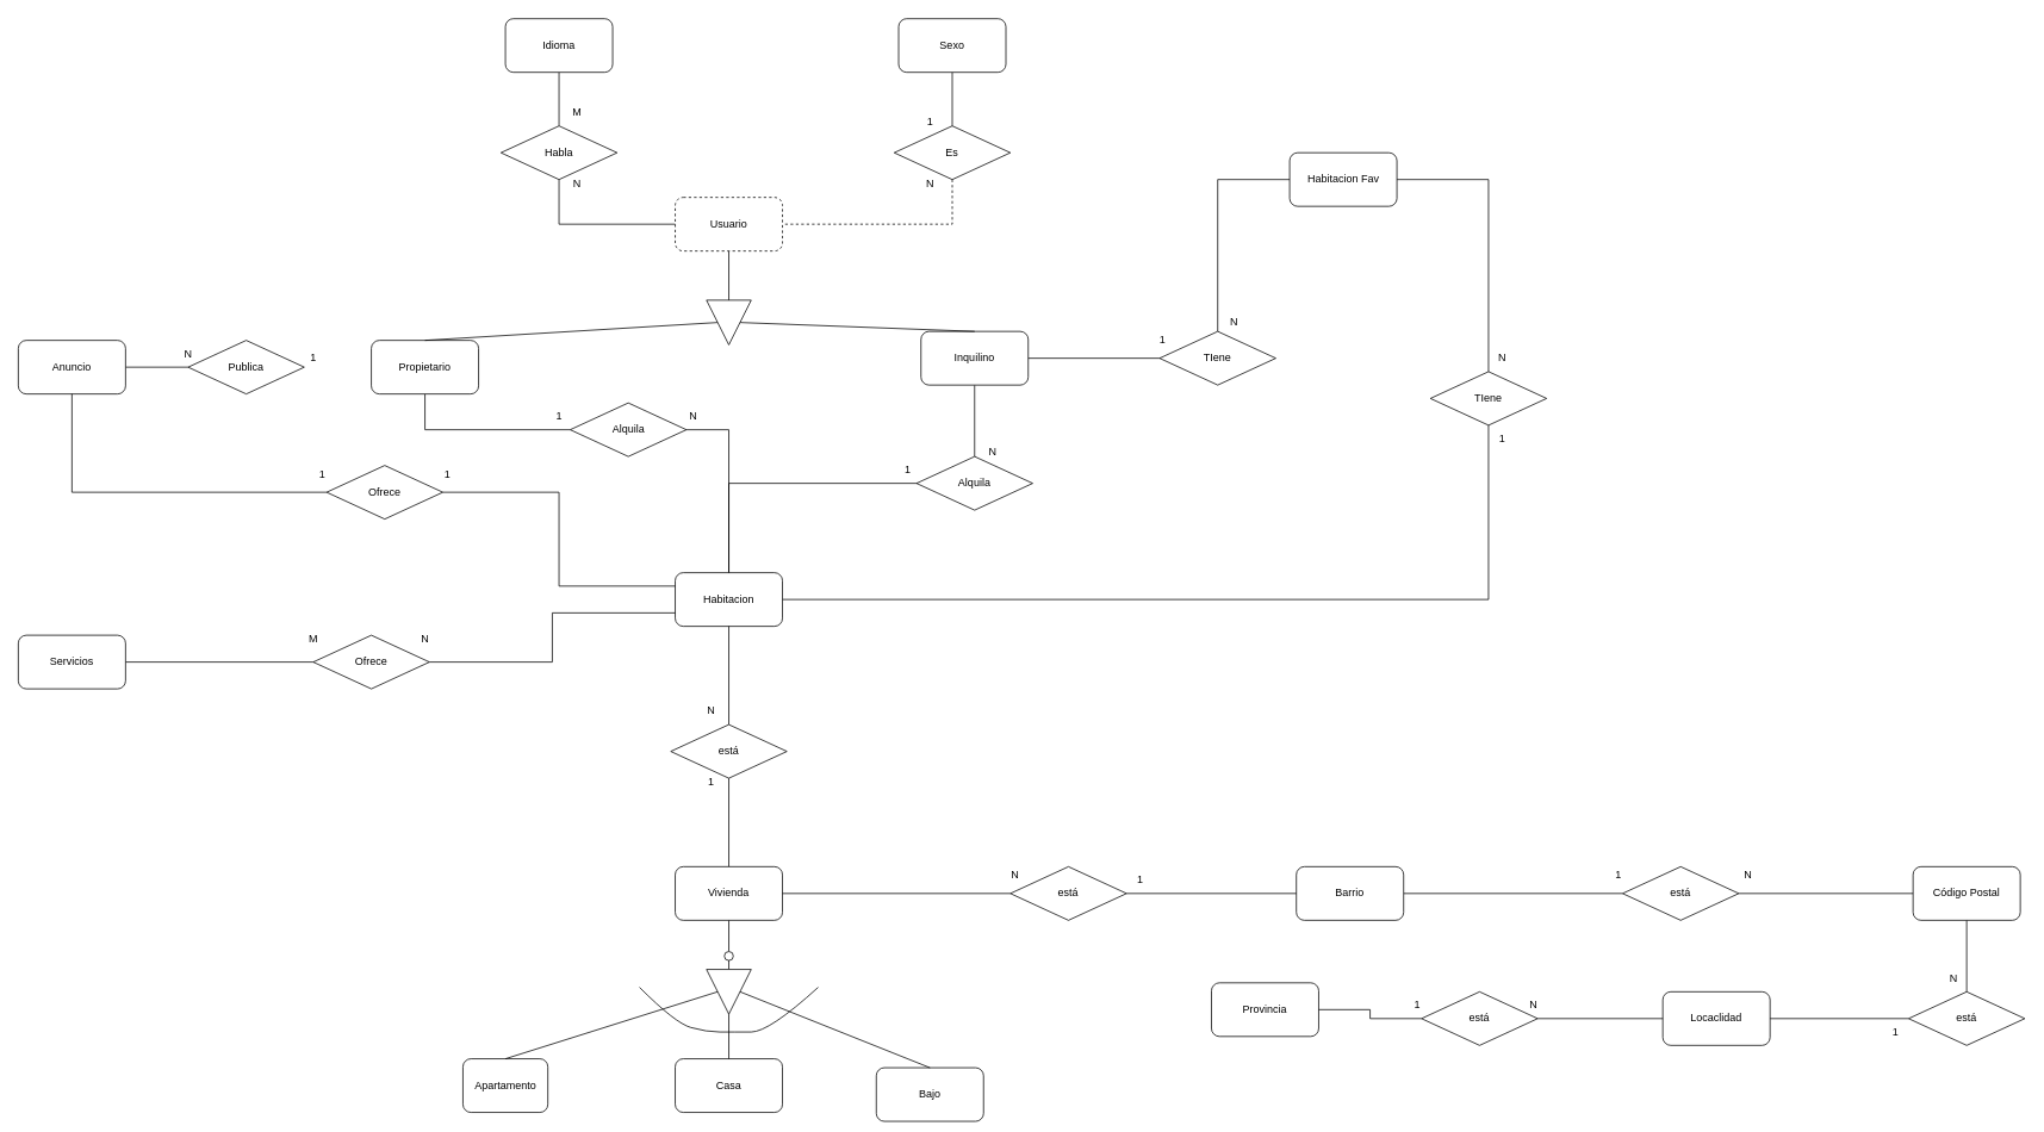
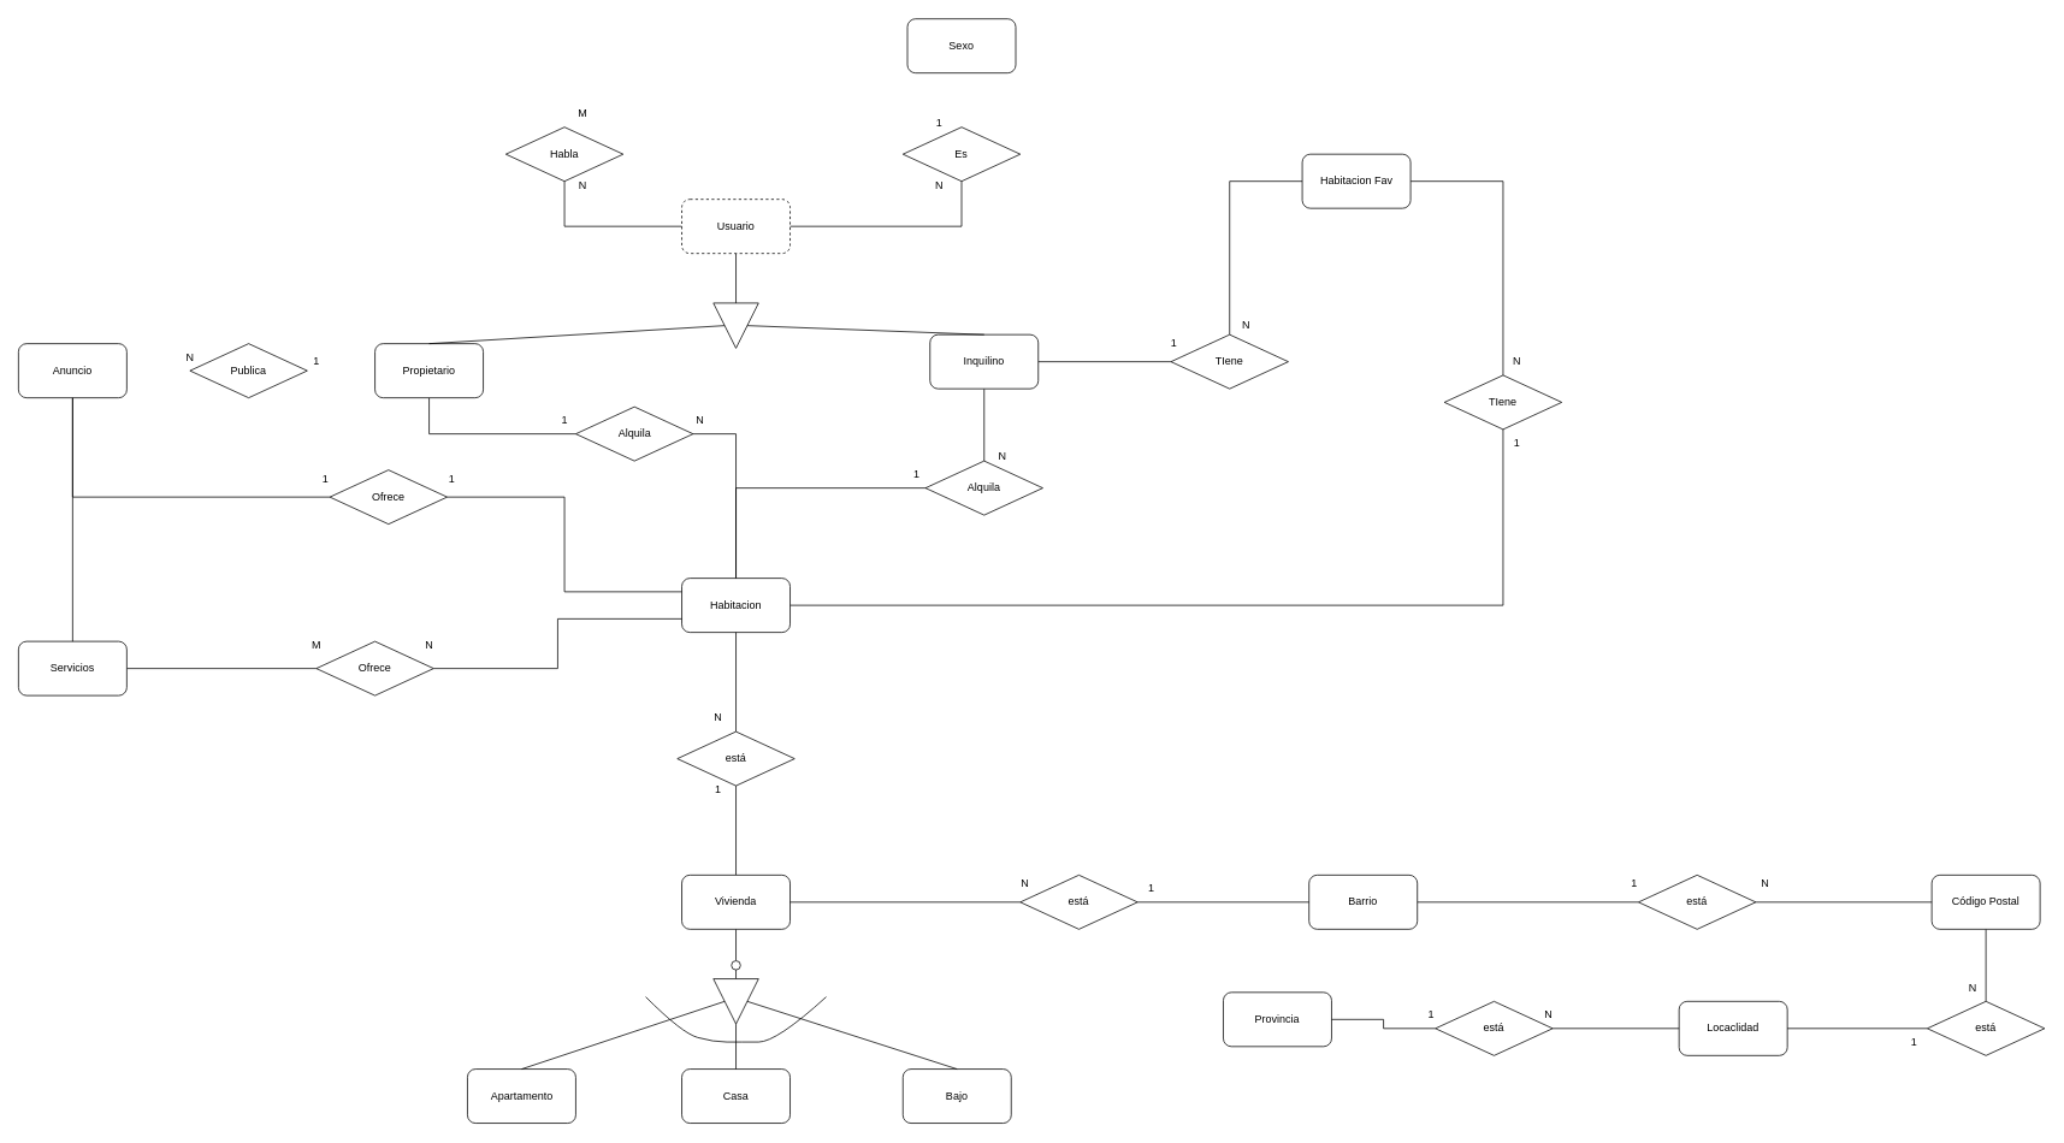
- <mxCell id="19" value="Idioma" style="rounded=1;whiteSpace=wrap;html=1;" parent="1" vertex="1"><mxGeometry x="565" y="20" width="120" height="60" as="geometry" /></mxCell>
- <mxCell id="18" style="edgeStyle=orthogonalEdgeStyle;rounded=0;orthogonalLoop=1;jettySize=auto;html=1;entryX=0.5;entryY=0;entryDx=0;entryDy=0;endArrow=none;endFill=0;" parent="1" source="19" target="21" edge="1"><mxGeometry relative="1" as="geometry" /></mxCell>
- <mxCell id="16" style="edgeStyle=orthogonalEdgeStyle;rounded=0;orthogonalLoop=1;jettySize=auto;html=1;exitX=0.5;exitY=1;exitDx=0;exitDy=0;entryX=0.5;entryY=0;entryDx=0;entryDy=0;endArrow=none;endFill=0;" parent="1" source="17" target="23" edge="1"><mxGeometry relative="1" as="geometry" /></mxCell>
- <mxCell id="22" style="edgeStyle=orthogonalEdgeStyle;rounded=0;orthogonalLoop=1;jettySize=auto;html=1;exitX=0.5;exitY=1;exitDx=0;exitDy=0;entryX=1;entryY=0.5;entryDx=0;entryDy=0;endArrow=none;endFill=0;dashed=1;" parent="1" source="23" target="3" edge="1"><mxGeometry relative="1" as="geometry" /></mxCell>
+ <mxCell id="22" style="edgeStyle=orthogonalEdgeStyle;rounded=0;orthogonalLoop=1;jettySize=auto;html=1;exitX=0.5;exitY=1;exitDx=0;exitDy=0;entryX=1;entryY=0.5;entryDx=0;entryDy=0;endArrow=none;endFill=0;" parent="1" source="23" target="3" edge="1"><mxGeometry relative="1" as="geometry" /></mxCell>
- <mxCell id="88" style="edgeStyle=none;html=1;entryX=0;entryY=0.5;entryDx=0;entryDy=0;endArrow=none;endFill=0;" parent="1" source="89" target="90" edge="1"><mxGeometry relative="1" as="geometry" /></mxCell>
+ <mxCell id="88" style="edgeStyle=none;html=1;endArrow=none;endFill=0;" parent="1" source="89" target="31" edge="1"><mxGeometry relative="1" as="geometry" /></mxCell>
- <mxCell id="36" value="Apartamento" style="rounded=1;whiteSpace=wrap;html=1;" parent="1" vertex="1"><mxGeometry x="517.5" y="1184" width="95" height="60" as="geometry" /></mxCell>
+ <mxCell id="36" value="Apartamento" style="rounded=1;whiteSpace=wrap;html=1;" parent="1" vertex="1"><mxGeometry x="517.5" y="1184" width="120" height="60" as="geometry" /></mxCell>
- <mxCell id="37" value="Bajo" style="rounded=1;whiteSpace=wrap;html=1;" parent="1" vertex="1"><mxGeometry x="980" y="1194" width="120" height="60" as="geometry" /></mxCell>
+ <mxCell id="37" value="Bajo" style="rounded=1;whiteSpace=wrap;html=1;" parent="1" vertex="1"><mxGeometry x="1000" y="1184" width="120" height="60" as="geometry" /></mxCell>
